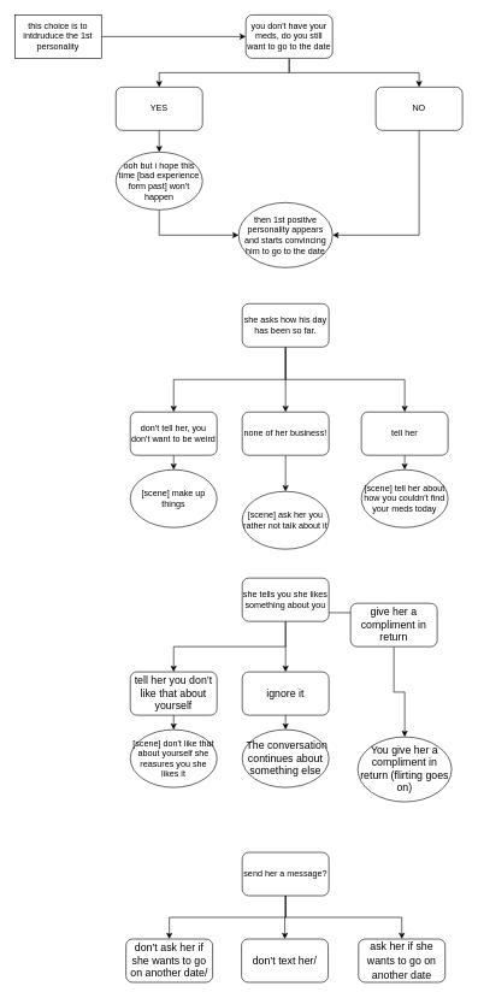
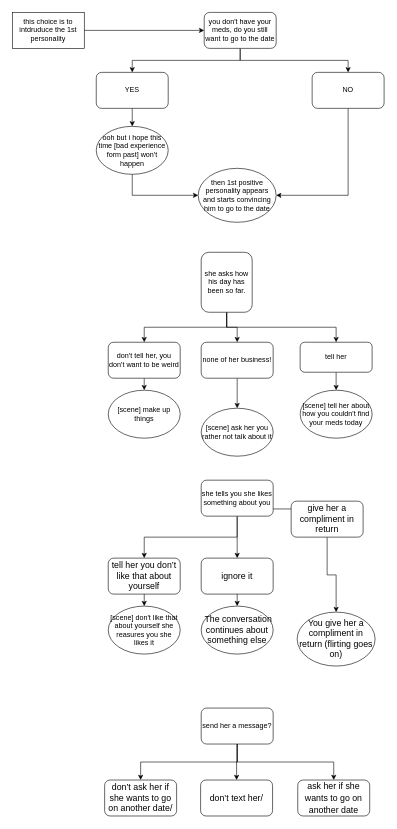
- <mxCell id="17" value="&lt;font style=&quot;font-size: 12px&quot;&gt;&lt;br&gt;&lt;span style=&quot;font-family: &amp;#34;arial&amp;#34; ; color: rgb(0 , 0 , 0) ; background-color: transparent ; font-weight: 400 ; font-style: normal ; font-variant: normal ; text-decoration: none ; vertical-align: baseline&quot; id=&quot;docs-internal-guid-60d52e32-7fff-91ca-6aa2-22725770ab81&quot;&gt;she asks how his day has been so far.&lt;/span&gt;&lt;br&gt;&lt;br&gt;&lt;/font&gt;" style="rounded=1;whiteSpace=wrap;html=1;" vertex="1" parent="1"><mxGeometry x="335" y="420" width="120" height="60" as="geometry" /></mxCell>
+ <mxCell id="17" value="&lt;font style=&quot;font-size: 12px&quot;&gt;&lt;br&gt;&lt;span style=&quot;font-family: &amp;#34;arial&amp;#34; ; color: rgb(0 , 0 , 0) ; background-color: transparent ; font-weight: 400 ; font-style: normal ; font-variant: normal ; text-decoration: none ; vertical-align: baseline&quot; id=&quot;docs-internal-guid-60d52e32-7fff-91ca-6aa2-22725770ab81&quot;&gt;she asks how his day has been so far.&lt;/span&gt;&lt;br&gt;&lt;br&gt;&lt;/font&gt;" style="rounded=1;whiteSpace=wrap;html=1;" vertex="1" parent="1"><mxGeometry x="335" y="420" width="85" height="100" as="geometry" /></mxCell>
- <mxCell id="21" value="tell her" style="rounded=1;whiteSpace=wrap;html=1;fontSize=12;" vertex="1" parent="1"><mxGeometry x="500" y="570" width="120" height="60" as="geometry" /></mxCell>
+ <mxCell id="21" value="tell her" style="rounded=1;whiteSpace=wrap;html=1;fontSize=12;" vertex="1" parent="1"><mxGeometry x="500" y="570" width="120" height="50" as="geometry" /></mxCell>
